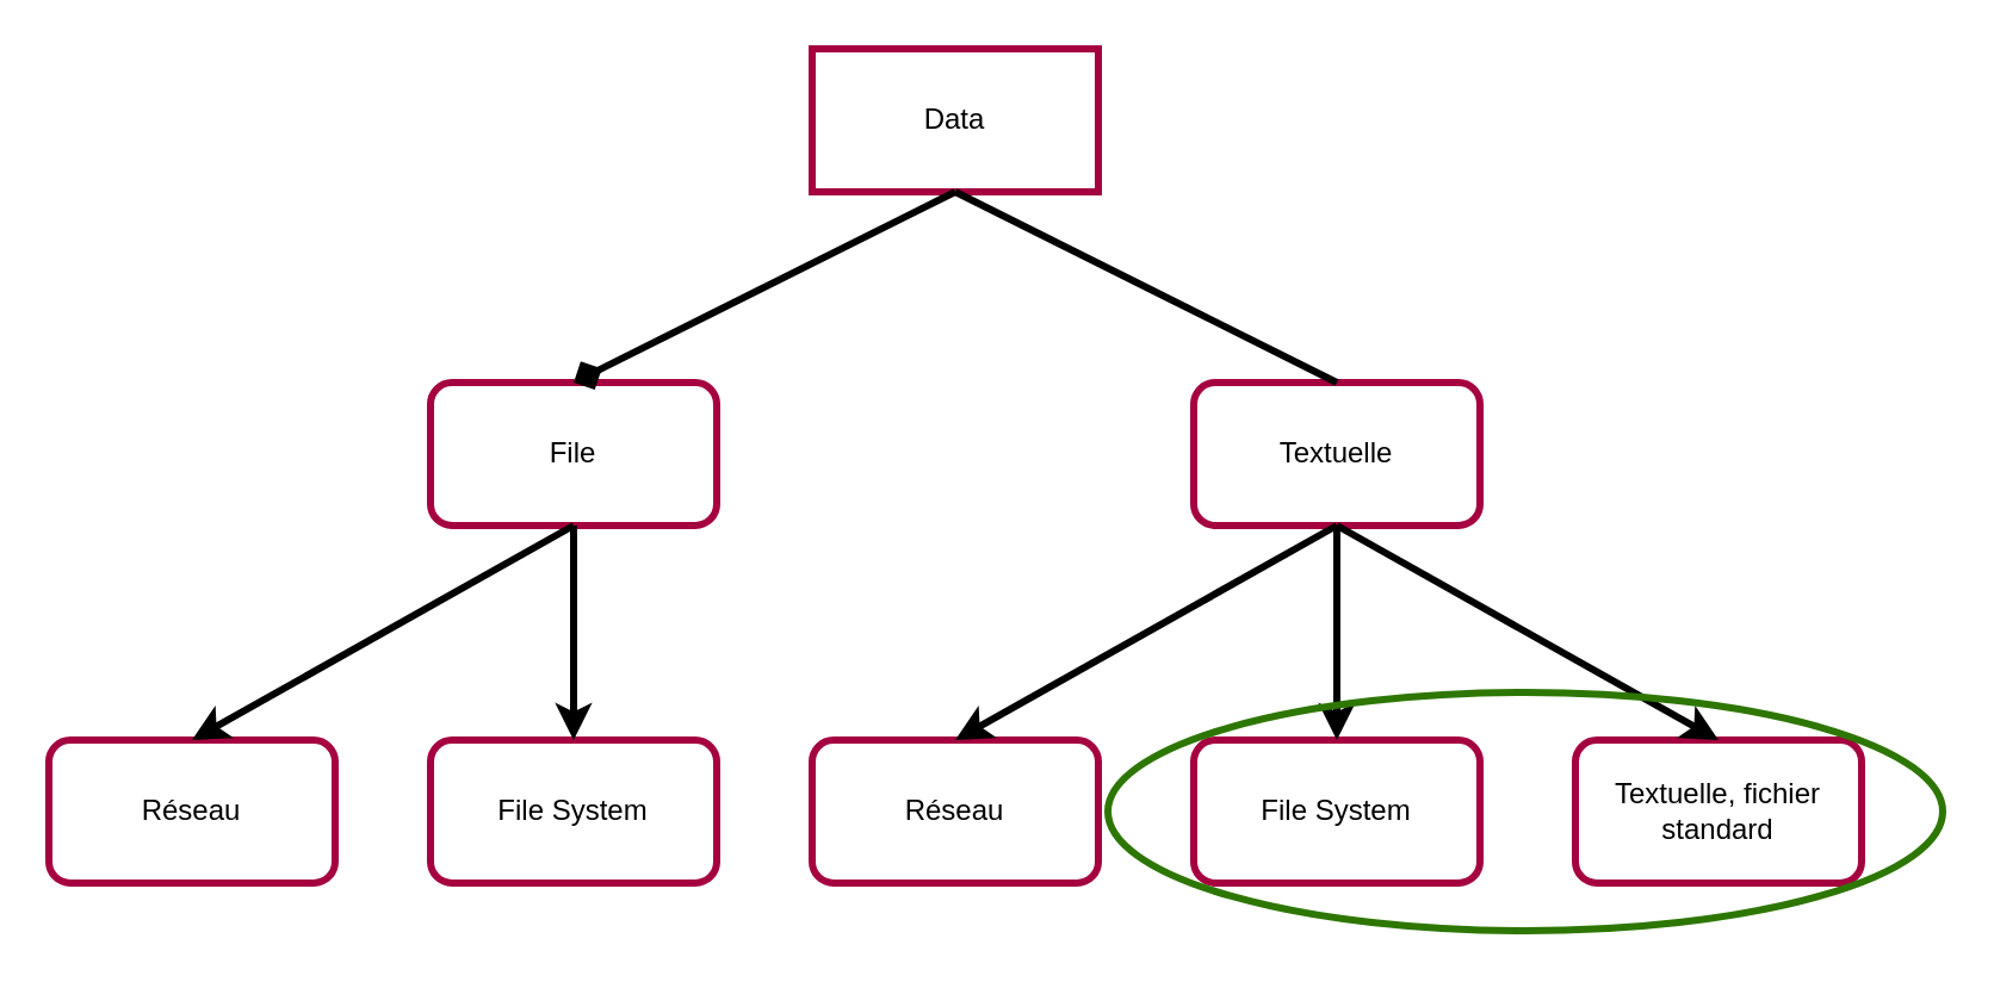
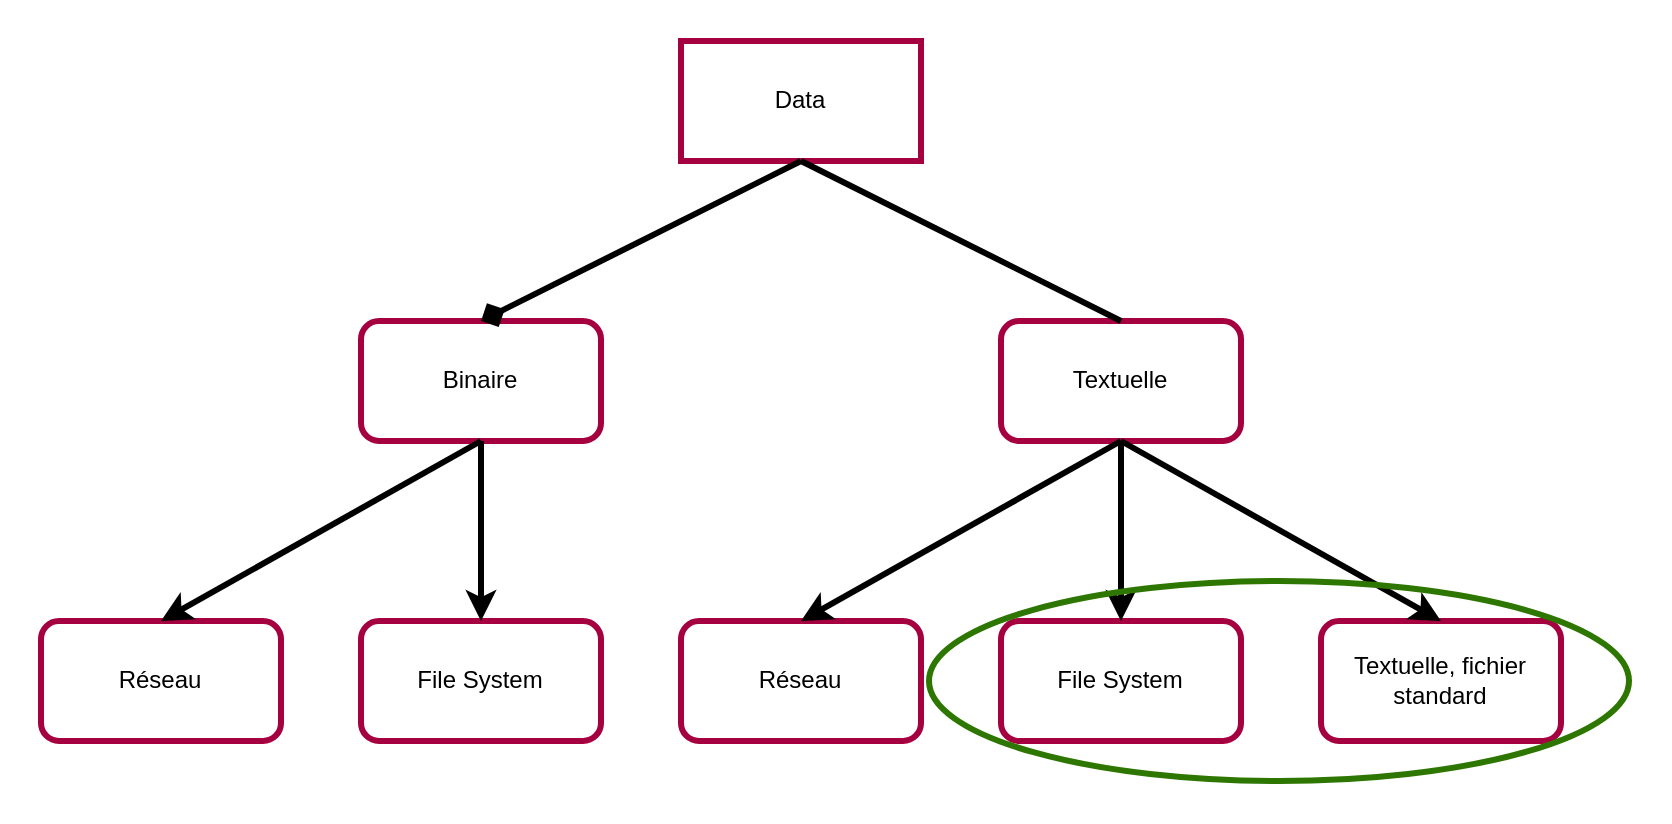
- <mxCell id="3" value="File" style="rounded=1;whiteSpace=wrap;html=1;fontColor=#000000;strokeWidth=3;fillColor=none;strokeColor=#A50040;" vertex="1" parent="1"><mxGeometry x="180" y="160" width="120" height="60" as="geometry" /></mxCell>
+ <mxCell id="3" value="Binaire" style="rounded=1;whiteSpace=wrap;html=1;fontColor=#000000;strokeWidth=3;fillColor=none;strokeColor=#A50040;" vertex="1" parent="1"><mxGeometry x="180" y="160" width="120" height="60" as="geometry" /></mxCell>
